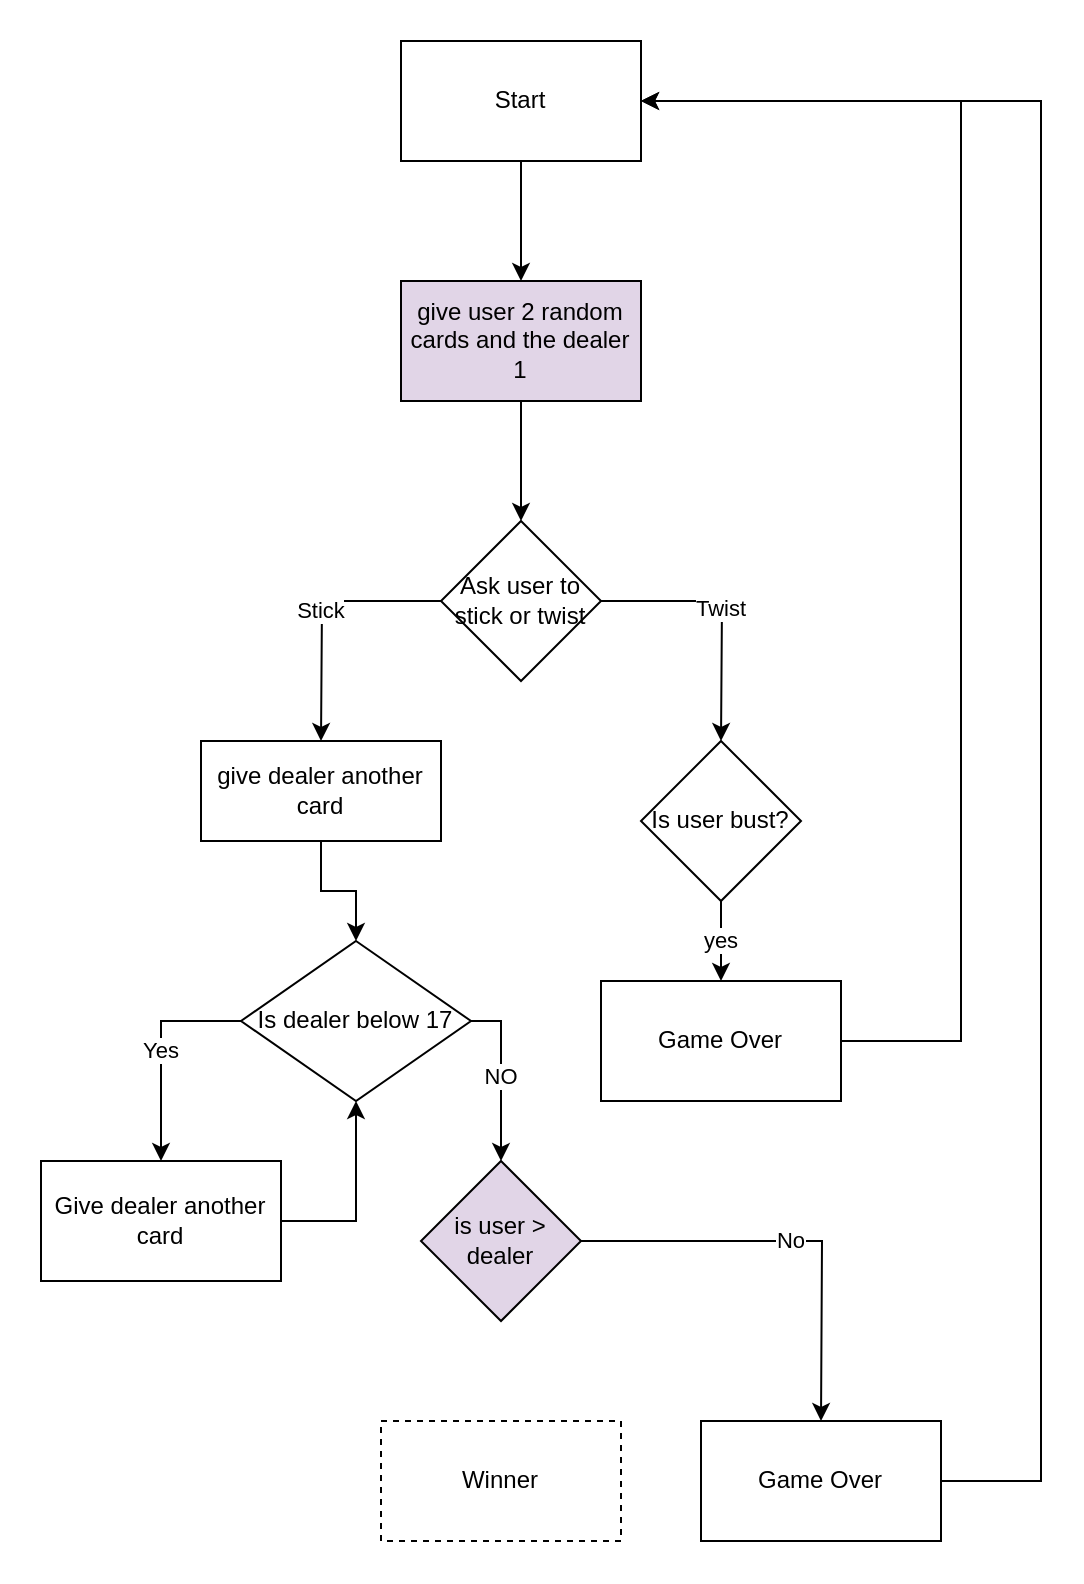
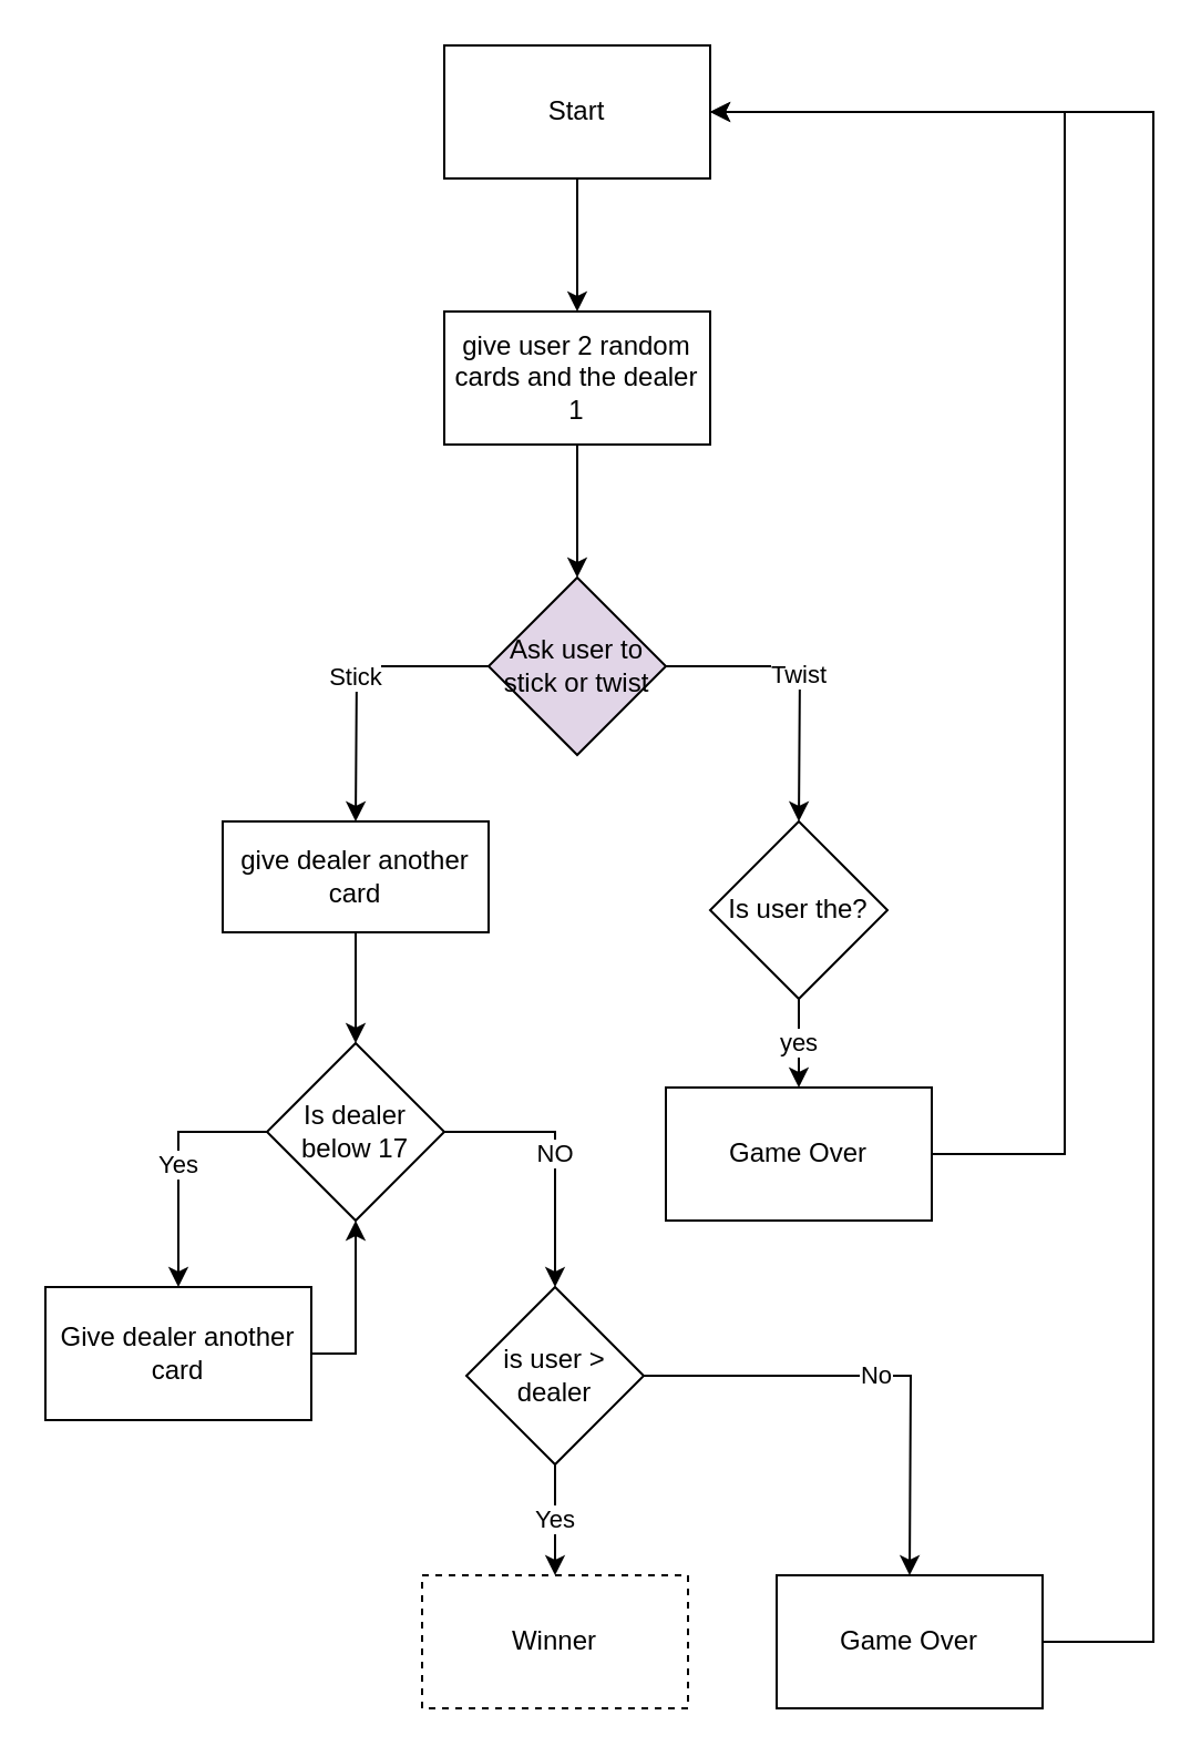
- <mxCell id="5" value="give user 2 random cards and the dealer 1" style="rounded=0;whiteSpace=wrap;html=1;fillColor=#e1d5e7;" vertex="1" parent="1"><mxGeometry x="200" y="140" width="120" height="60" as="geometry" /></mxCell>
+ <mxCell id="5" value="give user 2 random cards and the dealer 1" style="rounded=0;whiteSpace=wrap;html=1;" vertex="1" parent="1"><mxGeometry x="200" y="140" width="120" height="60" as="geometry" /></mxCell>
- <mxCell id="8" value="Ask user to stick or twist" style="rhombus;whiteSpace=wrap;html=1;" vertex="1" parent="1"><mxGeometry x="220" y="260" width="80" height="80" as="geometry" /></mxCell>
+ <mxCell id="8" value="Ask user to stick or twist" style="rhombus;whiteSpace=wrap;html=1;fillColor=#e1d5e7;" vertex="1" parent="1"><mxGeometry x="220" y="260" width="80" height="80" as="geometry" /></mxCell>
- <mxCell id="10" value="Is user bust?" style="rhombus;whiteSpace=wrap;html=1;" vertex="1" parent="1"><mxGeometry x="320" y="370" width="80" height="80" as="geometry" /></mxCell>
+ <mxCell id="10" value="Is user the?" style="rhombus;whiteSpace=wrap;html=1;" vertex="1" parent="1"><mxGeometry x="320" y="370" width="80" height="80" as="geometry" /></mxCell>
- <mxCell id="17" value="Is dealer below 17" style="rhombus;whiteSpace=wrap;html=1;" vertex="1" parent="1"><mxGeometry x="120" y="470" width="115" height="80" as="geometry" /></mxCell>
+ <mxCell id="17" value="Is dealer below 17" style="rhombus;whiteSpace=wrap;html=1;" vertex="1" parent="1"><mxGeometry x="120" y="470" width="80" height="80" as="geometry" /></mxCell>
- <mxCell id="22" value="is user &amp;gt; dealer" style="rhombus;whiteSpace=wrap;html=1;fillColor=#e1d5e7;" vertex="1" parent="1"><mxGeometry x="210" y="580" width="80" height="80" as="geometry" /></mxCell>
+ <mxCell id="22" value="is user &amp;gt; dealer" style="rhombus;whiteSpace=wrap;html=1;" vertex="1" parent="1"><mxGeometry x="210" y="580" width="80" height="80" as="geometry" /></mxCell>
+ <mxCell id="20" value="Yes" style="edgeStyle=orthogonalEdgeStyle;rounded=0;orthogonalLoop=1;jettySize=auto;html=1;exitX=0.5;exitY=1;exitDx=0;exitDy=0;" edge="1" parent="1" source="22" target="23"><mxGeometry relative="1" as="geometry" /></mxCell>
